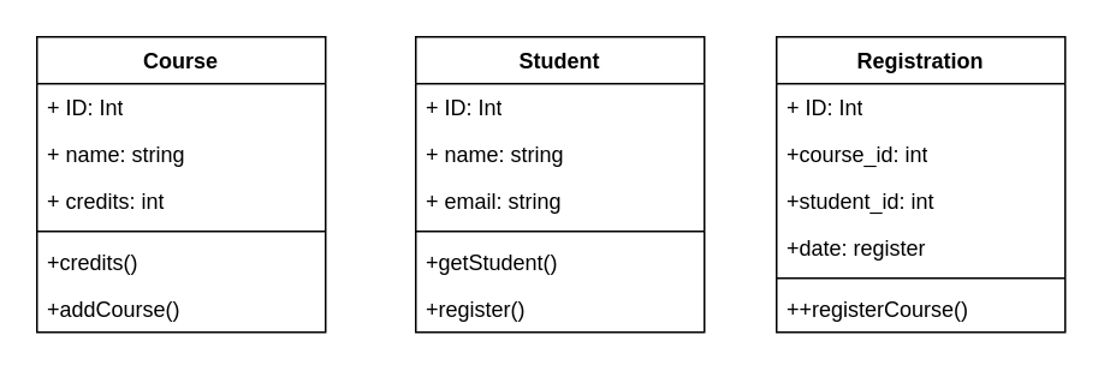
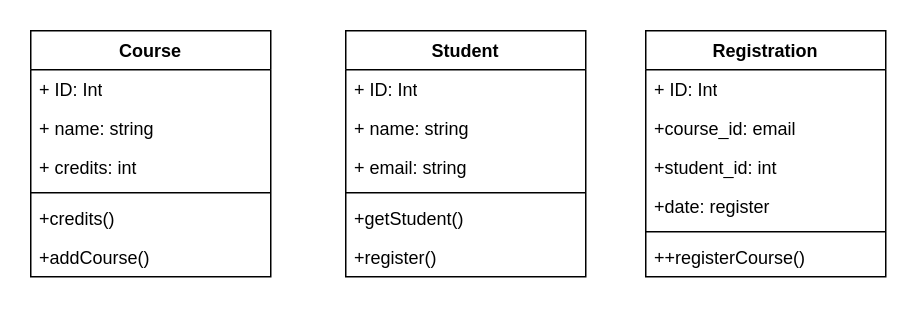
- <mxCell id="18" value="+course_id: int" style="text;strokeColor=none;fillColor=none;align=left;verticalAlign=top;spacingLeft=4;spacingRight=4;overflow=hidden;rotatable=0;points=[[0,0.5],[1,0.5]];portConstraint=eastwest;whiteSpace=wrap;html=1;" vertex="1" parent="16"><mxGeometry y="52" width="160" height="26" as="geometry" /></mxCell>
+ <mxCell id="18" value="+course_id: email" style="text;strokeColor=none;fillColor=none;align=left;verticalAlign=top;spacingLeft=4;spacingRight=4;overflow=hidden;rotatable=0;points=[[0,0.5],[1,0.5]];portConstraint=eastwest;whiteSpace=wrap;html=1;" vertex="1" parent="16"><mxGeometry y="52" width="160" height="26" as="geometry" /></mxCell>
